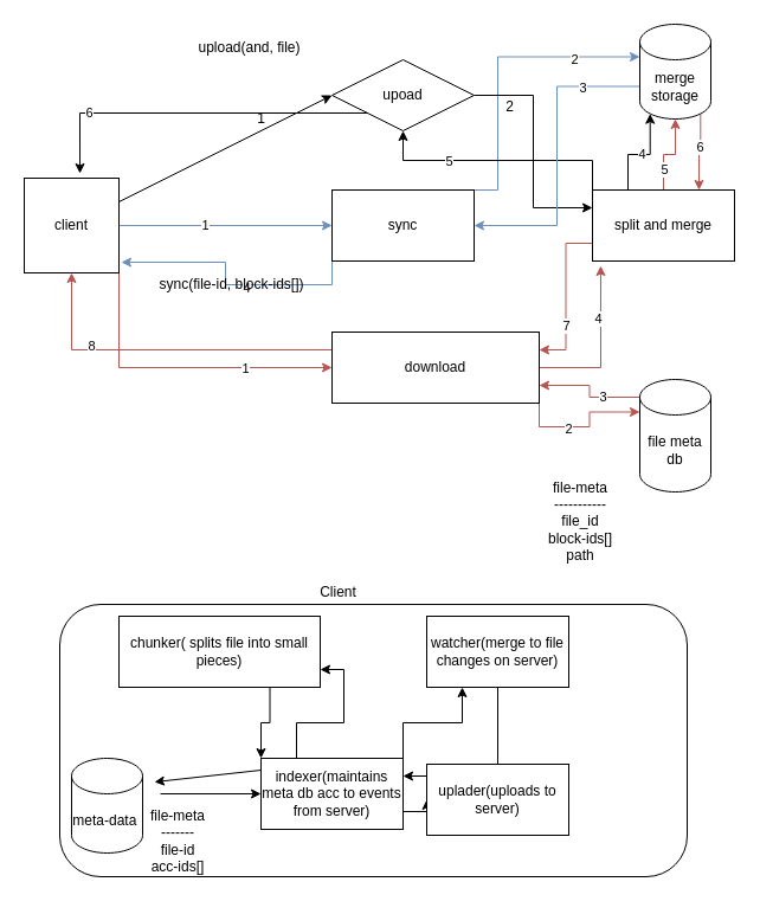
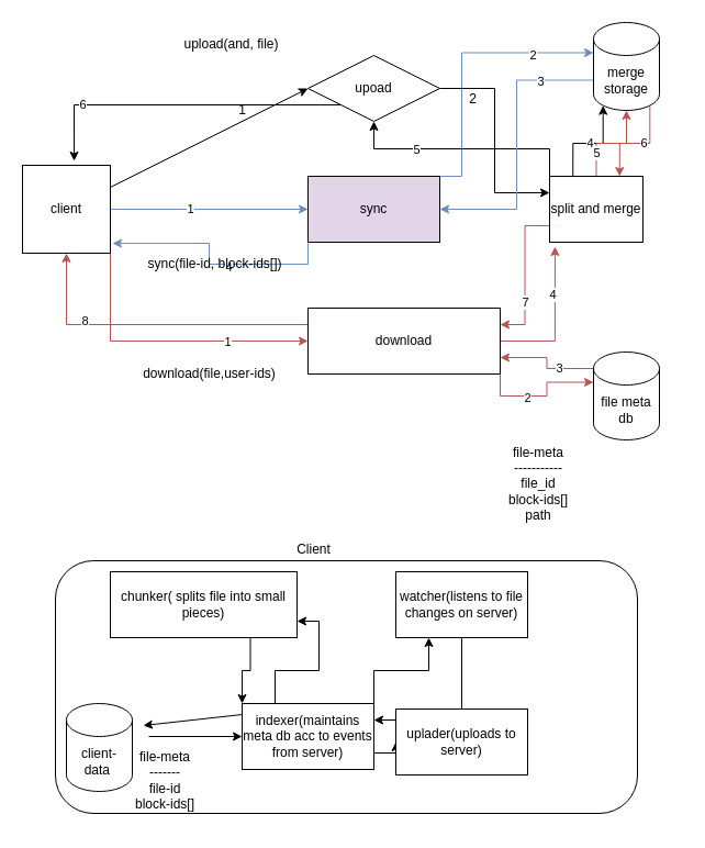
- <mxCell id="6" value="sync" style="rounded=0;whiteSpace=wrap;html=1;" vertex="1" parent="1"><mxGeometry x="280" y="160" width="120" height="60" as="geometry" /></mxCell>
+ <mxCell id="6" value="sync" style="rounded=0;whiteSpace=wrap;html=1;fillColor=#e1d5e7;" vertex="1" parent="1"><mxGeometry x="280" y="160" width="120" height="60" as="geometry" /></mxCell>
- <mxCell id="14" value="split and merge" style="rounded=0;whiteSpace=wrap;html=1;" vertex="1" parent="1"><mxGeometry x="500" y="160" width="120" height="60" as="geometry" /></mxCell>
+ <mxCell id="14" value="split and merge" style="rounded=0;whiteSpace=wrap;html=1;" vertex="1" parent="1"><mxGeometry x="500" y="160" width="85" height="60" as="geometry" /></mxCell>
+ <mxCell id="44" value="download(file,user-ids)" style="text;html=1;align=center;verticalAlign=middle;resizable=0;points=[];autosize=1;strokeColor=none;" vertex="1" parent="1"><mxGeometry x="120" y="330" width="140" height="20" as="geometry" /></mxCell>
- <mxCell id="29" value="file meta db" style="shape=cylinder3;whiteSpace=wrap;html=1;boundedLbl=1;backgroundOutline=1;size=15;" vertex="1" parent="1"><mxGeometry x="540" y="320" width="60" height="95" as="geometry" /></mxCell>
+ <mxCell id="29" value="file meta db" style="shape=cylinder3;whiteSpace=wrap;html=1;boundedLbl=1;backgroundOutline=1;size=15;" vertex="1" parent="1"><mxGeometry x="540" y="320" width="60" height="80" as="geometry" /></mxCell>
- <mxCell id="53" value="watcher(merge to file changes on server)" style="rounded=0;whiteSpace=wrap;html=1;" vertex="1" parent="1"><mxGeometry x="360" y="520" width="120" height="60" as="geometry" /></mxCell>
+ <mxCell id="53" value="watcher(listens to file changes on server)" style="rounded=0;whiteSpace=wrap;html=1;" vertex="1" parent="1"><mxGeometry x="360" y="520" width="120" height="60" as="geometry" /></mxCell>
- <mxCell id="50" value="meta-data&amp;nbsp;" style="shape=cylinder3;whiteSpace=wrap;html=1;boundedLbl=1;backgroundOutline=1;size=15;" vertex="1" parent="1"><mxGeometry x="60" y="640" width="60" height="80" as="geometry" /></mxCell>
+ <mxCell id="50" value="client-data&amp;nbsp;" style="shape=cylinder3;whiteSpace=wrap;html=1;boundedLbl=1;backgroundOutline=1;size=15;" vertex="1" parent="1"><mxGeometry x="60" y="640" width="60" height="80" as="geometry" /></mxCell>
- <mxCell id="51" value="file-meta&lt;br&gt;-------&lt;br&gt;file-id&lt;br&gt;acc-ids[]" style="text;html=1;strokeColor=none;fillColor=none;align=center;verticalAlign=middle;whiteSpace=wrap;rounded=0;" vertex="1" parent="1"><mxGeometry x="120" y="670" width="60" height="80" as="geometry" /></mxCell>
+ <mxCell id="51" value="file-meta&lt;br&gt;-------&lt;br&gt;file-id&lt;br&gt;block-ids[]" style="text;html=1;strokeColor=none;fillColor=none;align=center;verticalAlign=middle;whiteSpace=wrap;rounded=0;" vertex="1" parent="1"><mxGeometry x="120" y="670" width="60" height="80" as="geometry" /></mxCell>
